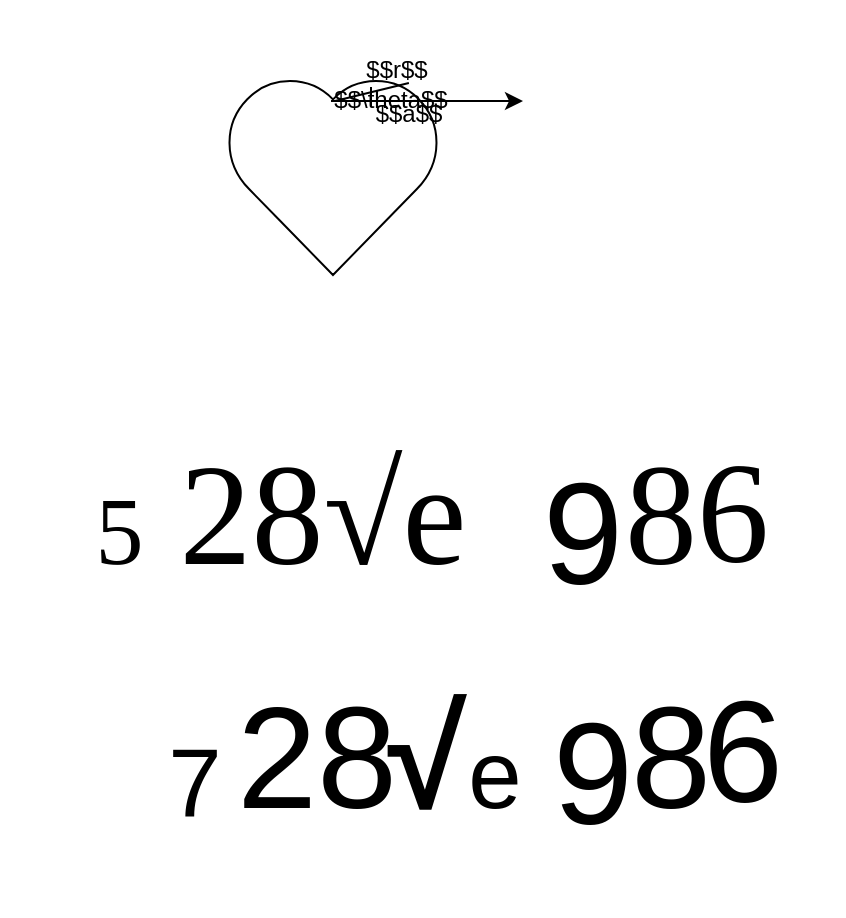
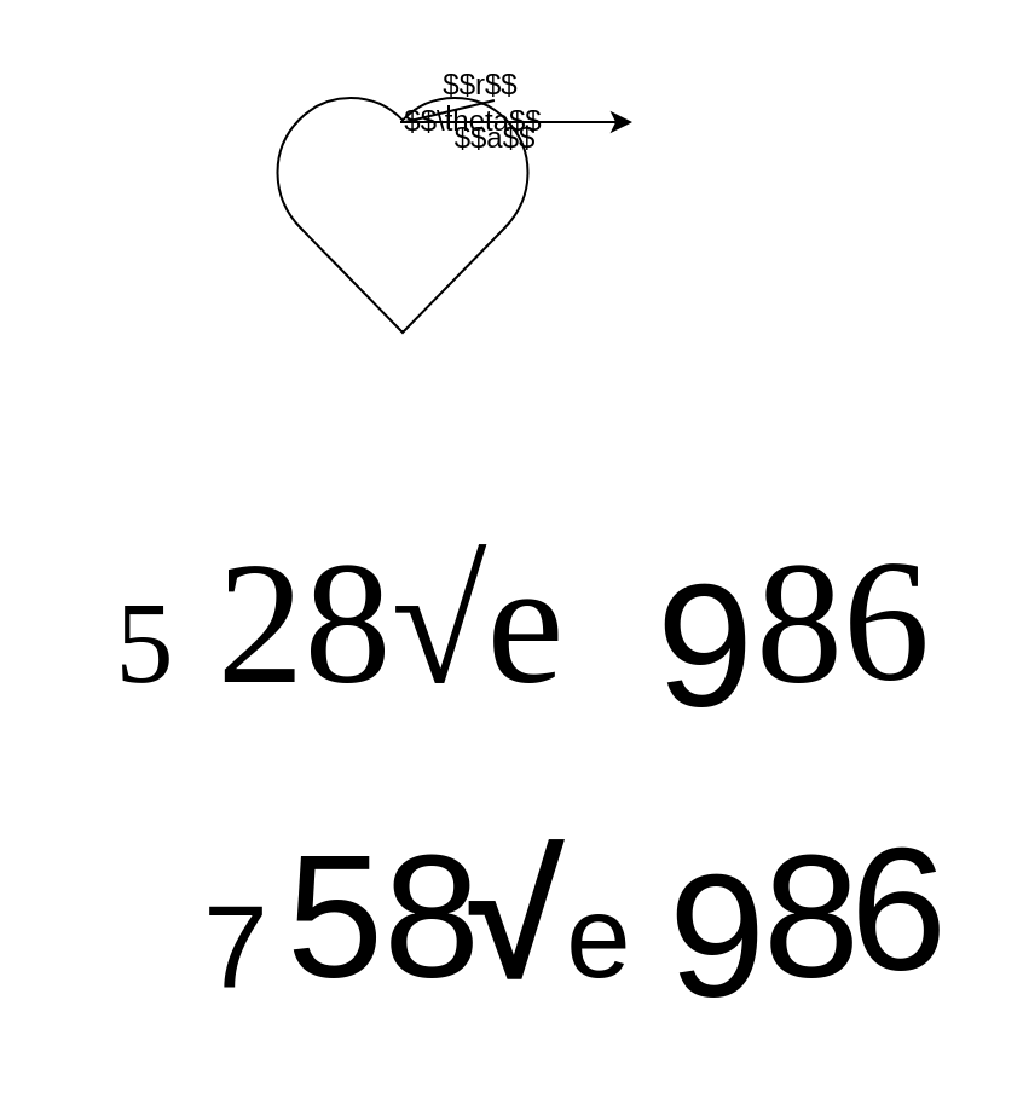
- <mxCell id="14" value="&lt;font style=&quot;font-size: 72px;&quot;&gt;2&lt;/font&gt;" style="text;html=1;align=center;verticalAlign=middle;resizable=0;points=[];autosize=1;strokeColor=none;fillColor=none;" vertex="1" parent="1"><mxGeometry x="108" y="329" width="60" height="100" as="geometry" /></mxCell>
+ <mxCell id="14" value="&lt;font style=&quot;font-size: 72px;&quot;&gt;5&lt;/font&gt;" style="text;html=1;align=center;verticalAlign=middle;resizable=0;points=[];autosize=1;strokeColor=none;fillColor=none;" vertex="1" parent="1"><mxGeometry x="108" y="329" width="60" height="100" as="geometry" /></mxCell>
